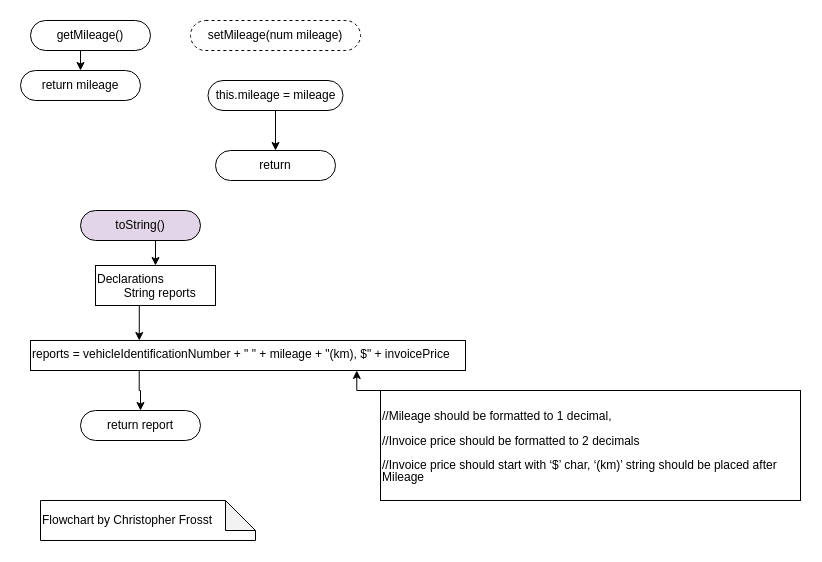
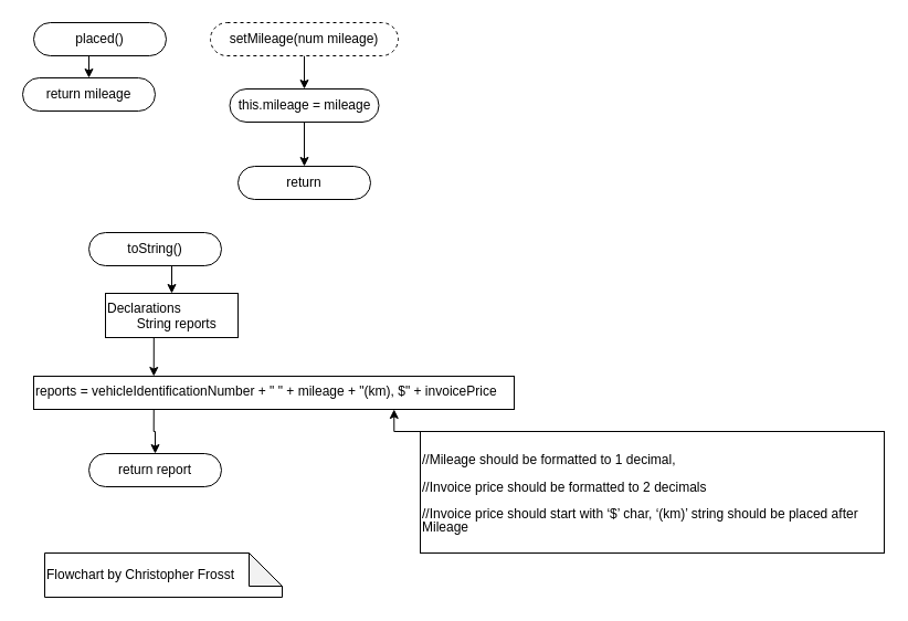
- <mxCell id="3" value="getMileage()" style="rounded=1;whiteSpace=wrap;html=1;arcSize=50;" parent="1" vertex="1"><mxGeometry x="30" y="20" width="120" height="30" as="geometry" /></mxCell>
+ <mxCell id="3" value="placed()" style="rounded=1;whiteSpace=wrap;html=1;arcSize=50;" parent="1" vertex="1"><mxGeometry x="30" y="20" width="120" height="30" as="geometry" /></mxCell>
+ <mxCell id="5" style="edgeStyle=orthogonalEdgeStyle;rounded=0;orthogonalLoop=1;jettySize=auto;html=1;exitX=0.5;exitY=1;exitDx=0;exitDy=0;entryX=0.5;entryY=0;entryDx=0;entryDy=0;" parent="1" source="6" target="8" edge="1"><mxGeometry relative="1" as="geometry" /></mxCell>
- <mxCell id="11" value="toString()" style="rounded=1;whiteSpace=wrap;html=1;arcSize=50;fillColor=#e1d5e7;" parent="1" vertex="1"><mxGeometry x="80" y="210" width="120" height="30" as="geometry" /></mxCell>
+ <mxCell id="11" value="toString()" style="rounded=1;whiteSpace=wrap;html=1;arcSize=50;" parent="1" vertex="1"><mxGeometry x="80" y="210" width="120" height="30" as="geometry" /></mxCell>
